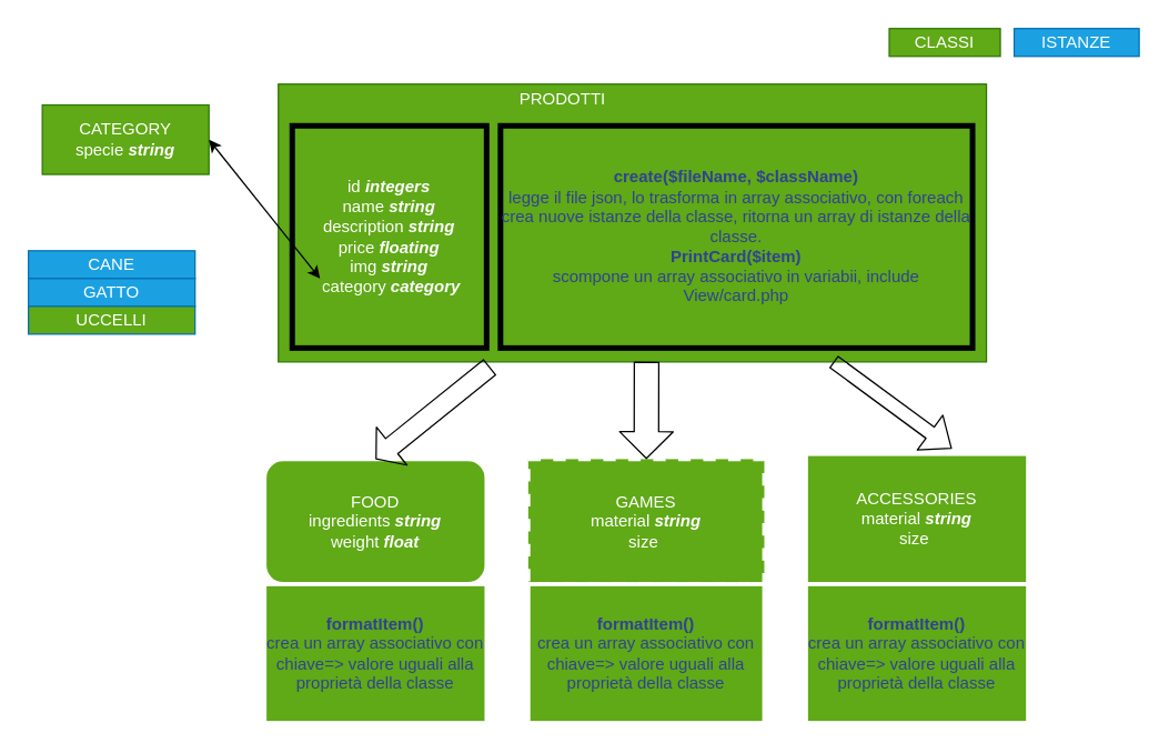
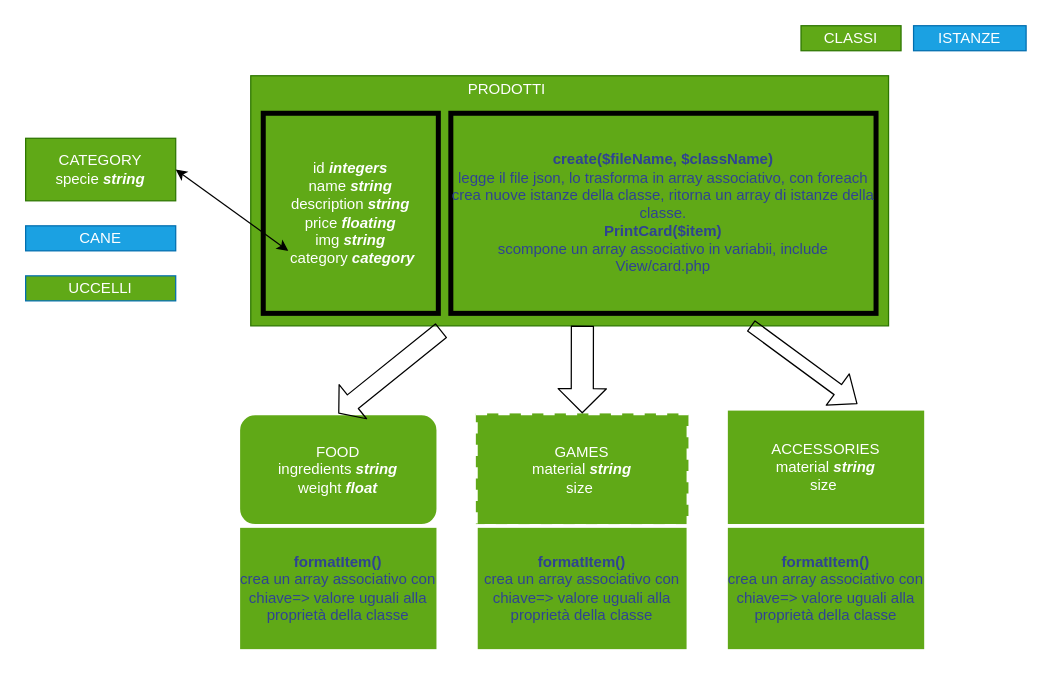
- <mxCell id="7" value="CATEGORY&lt;br&gt;specie &lt;b&gt;&lt;i&gt;string&lt;/i&gt;&lt;/b&gt;" style="rounded=0;whiteSpace=wrap;html=1;fontColor=#ffffff;fillColor=#60a917;strokeColor=#2D7600;" parent="1" vertex="1"><mxGeometry x="30" y="75" width="120" height="50" as="geometry" /></mxCell>
+ <mxCell id="7" value="CATEGORY&lt;br&gt;specie &lt;b&gt;&lt;i&gt;string&lt;/i&gt;&lt;/b&gt;" style="rounded=0;whiteSpace=wrap;html=1;fontColor=#ffffff;fillColor=#60a917;strokeColor=#2D7600;" parent="1" vertex="1"><mxGeometry x="20" y="110" width="120" height="50" as="geometry" /></mxCell>
- <mxCell id="10" value="GATTO" style="rounded=0;whiteSpace=wrap;html=1;fontColor=#ffffff;fillColor=#1ba1e2;strokeColor=#006EAF;" parent="1" vertex="1"><mxGeometry x="20" y="200" width="120" height="20" as="geometry" /></mxCell>
